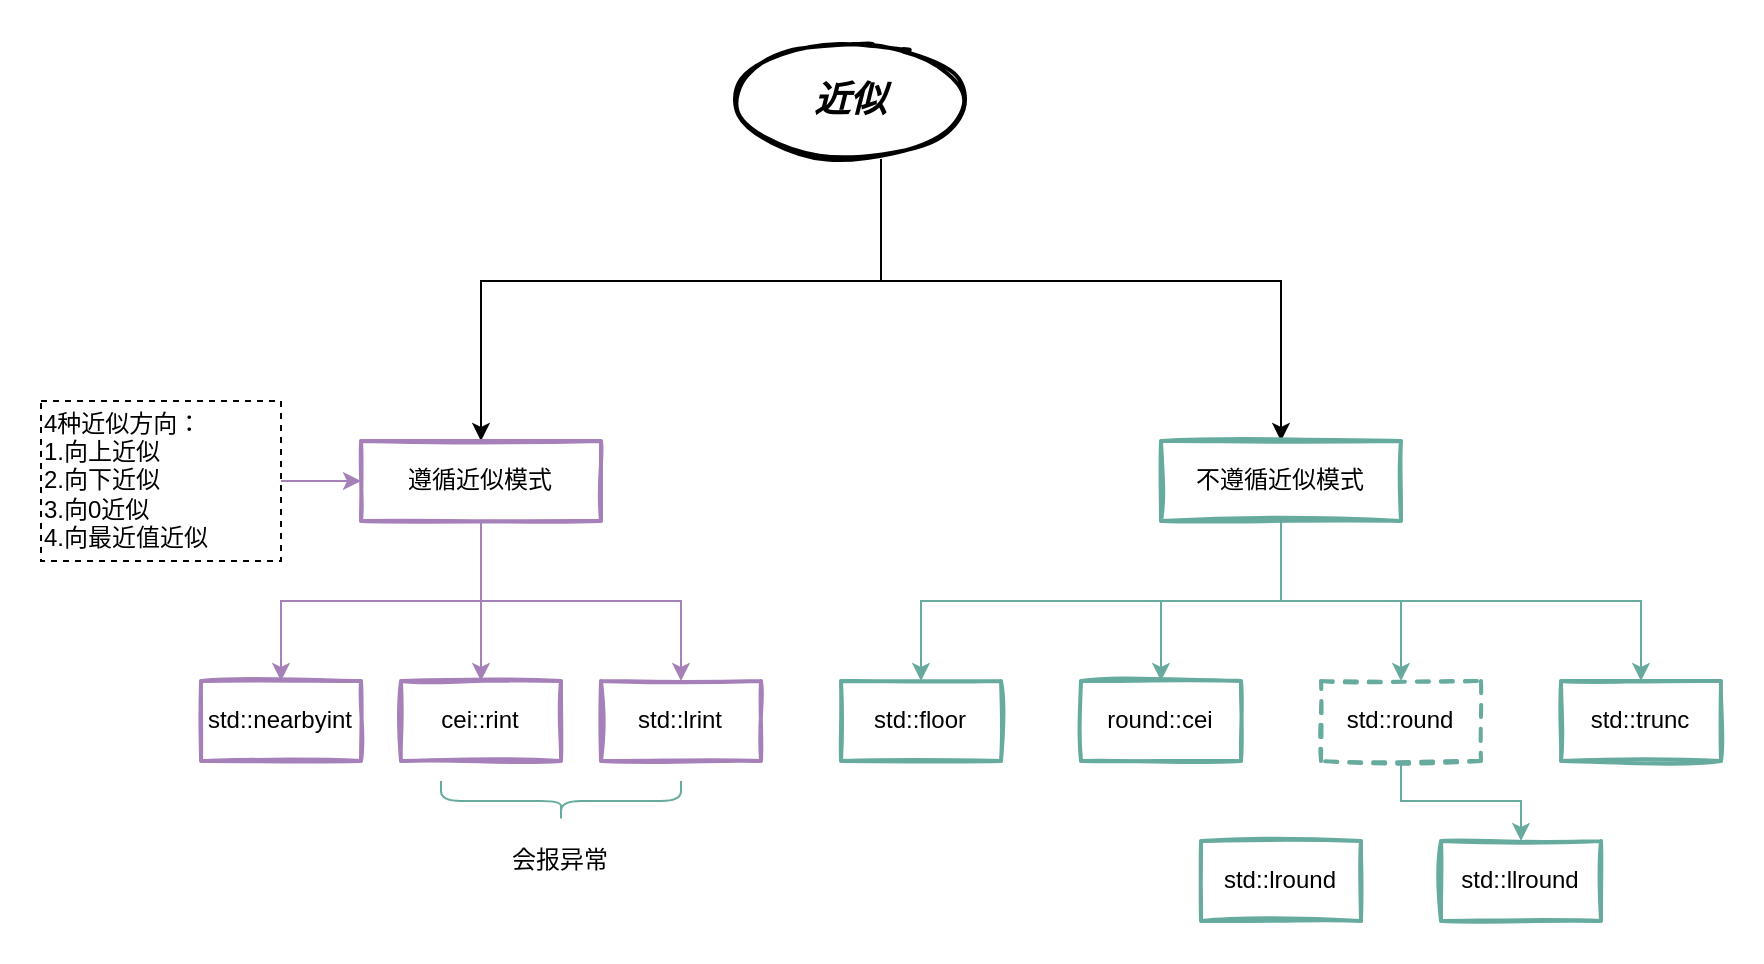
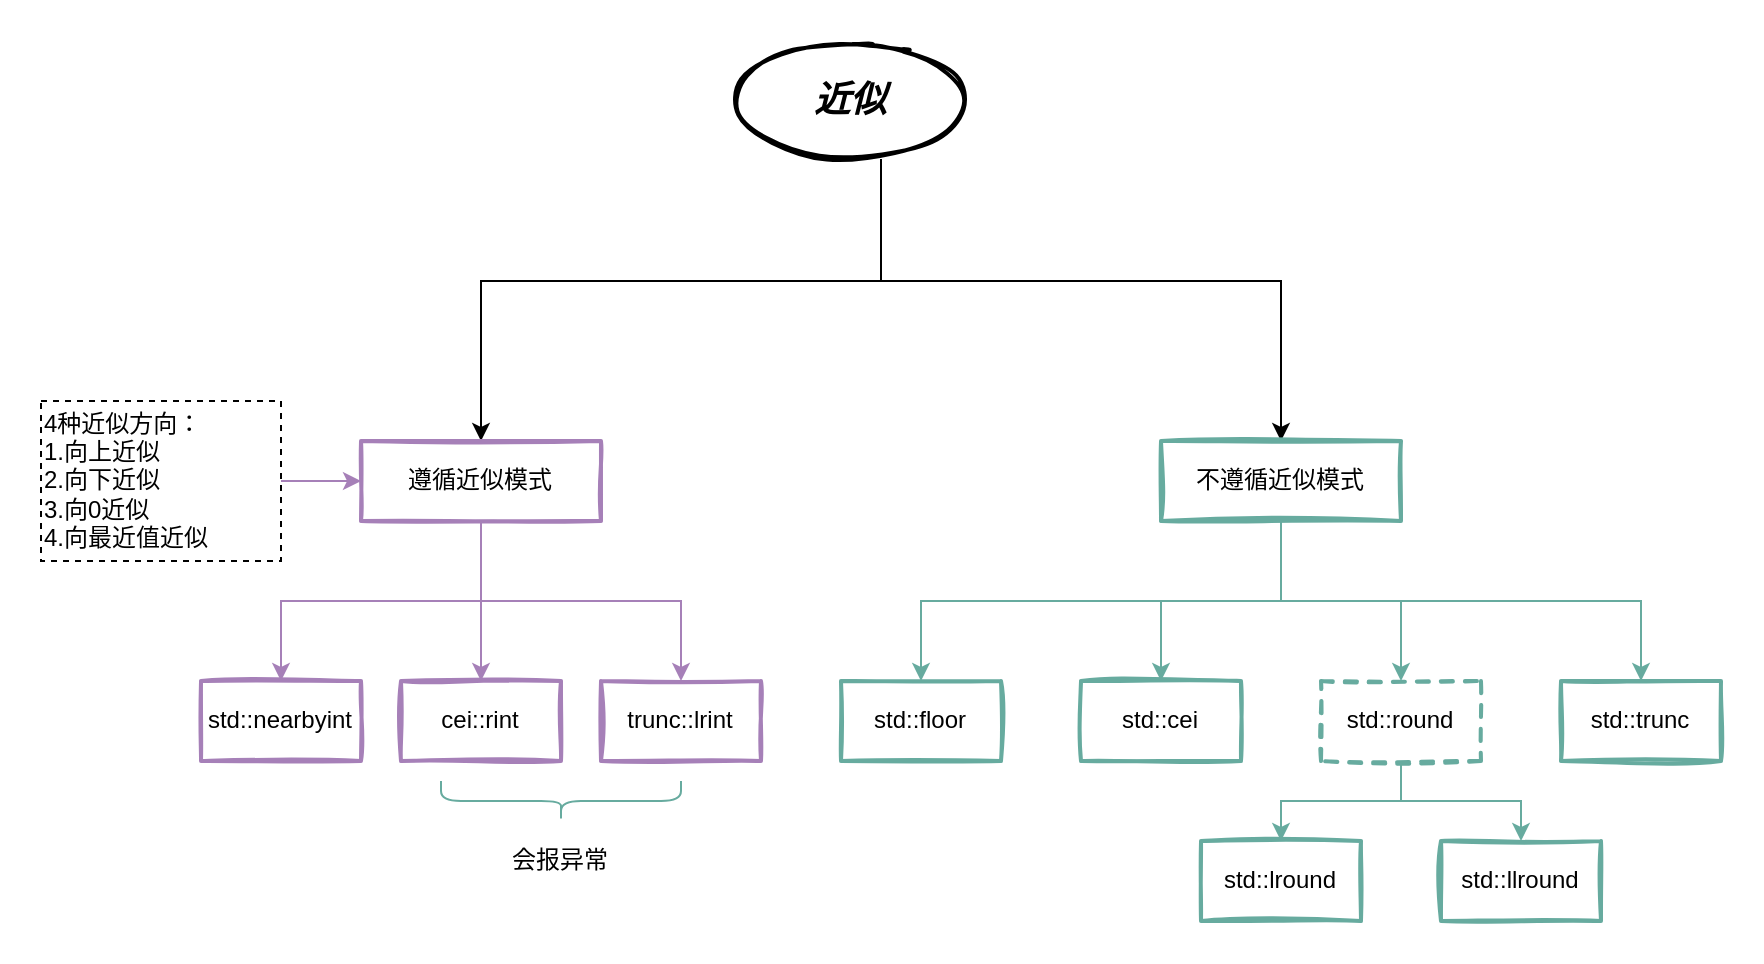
- <mxCell id="16" value="std::lrint" style="whiteSpace=wrap;html=1;strokeWidth=2;fillColor=none;sketch=1;fillWeight=2;hachureGap=8;fillStyle=dots;strokeColor=#A680B8;" vertex="1" parent="1"><mxGeometry x="300" y="340" width="80" height="40" as="geometry" /></mxCell>
+ <mxCell id="16" value="trunc::lrint" style="whiteSpace=wrap;html=1;strokeWidth=2;fillColor=none;sketch=1;fillWeight=2;hachureGap=8;fillStyle=dots;strokeColor=#A680B8;" vertex="1" parent="1"><mxGeometry x="300" y="340" width="80" height="40" as="geometry" /></mxCell>
- <mxCell id="18" value="round::cei" style="whiteSpace=wrap;html=1;strokeWidth=2;fillColor=none;sketch=1;fillWeight=2;hachureGap=8;fillStyle=dots;strokeColor=#67AB9F;" vertex="1" parent="1"><mxGeometry x="540" y="340" width="80" height="40" as="geometry" /></mxCell>
+ <mxCell id="18" value="std::cei" style="whiteSpace=wrap;html=1;strokeWidth=2;fillColor=none;sketch=1;fillWeight=2;hachureGap=8;fillStyle=dots;strokeColor=#67AB9F;" vertex="1" parent="1"><mxGeometry x="540" y="340" width="80" height="40" as="geometry" /></mxCell>
+ <mxCell id="19" value="" style="edgeStyle=orthogonalEdgeStyle;rounded=0;orthogonalLoop=1;jettySize=auto;html=1;strokeColor=#67AB9F;" edge="1" parent="1" source="21" target="23"><mxGeometry relative="1" as="geometry" /></mxCell>
